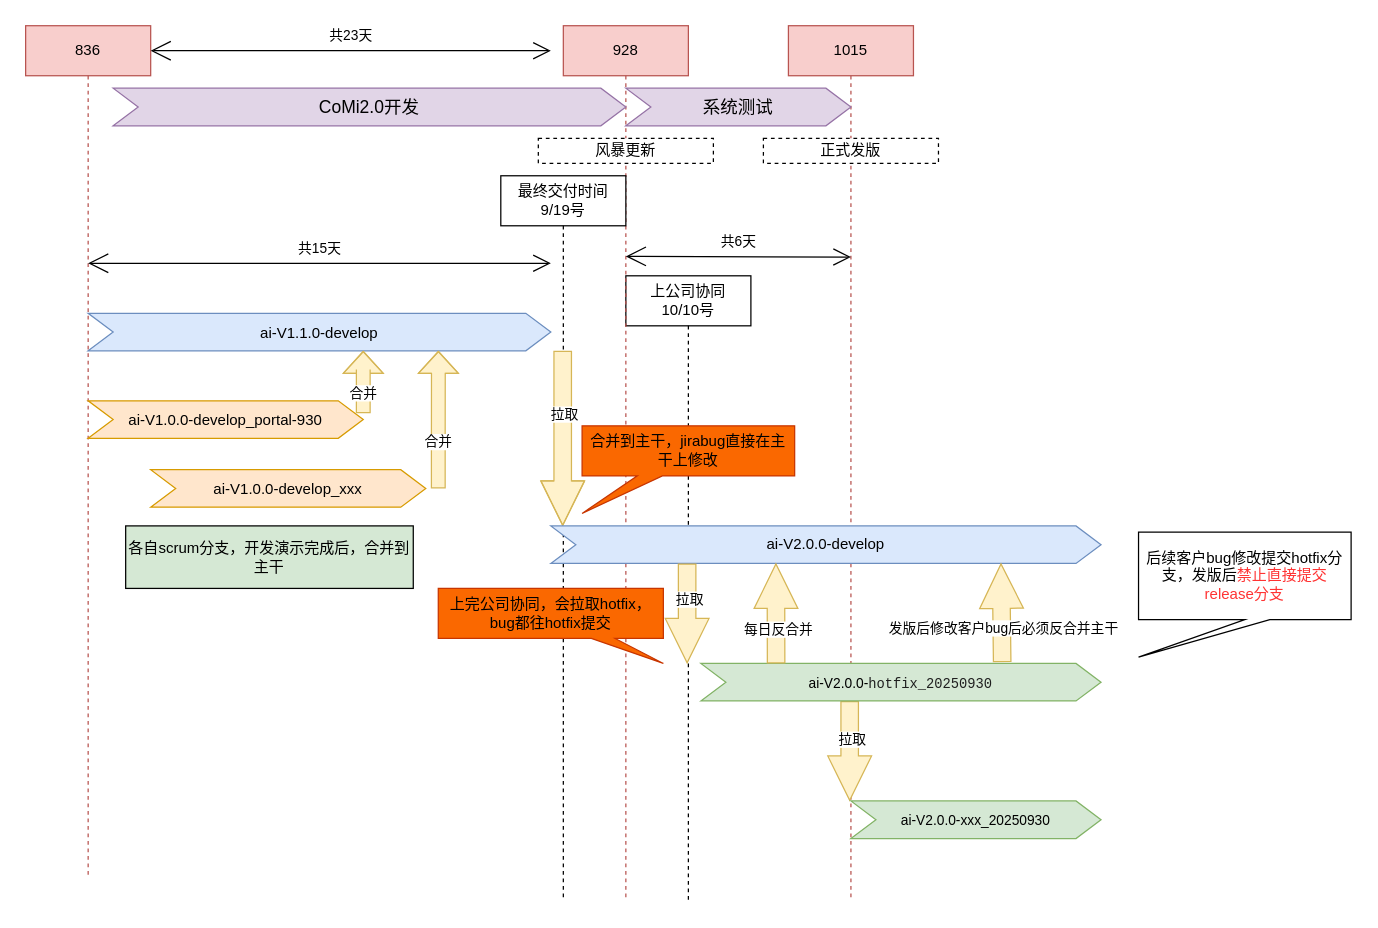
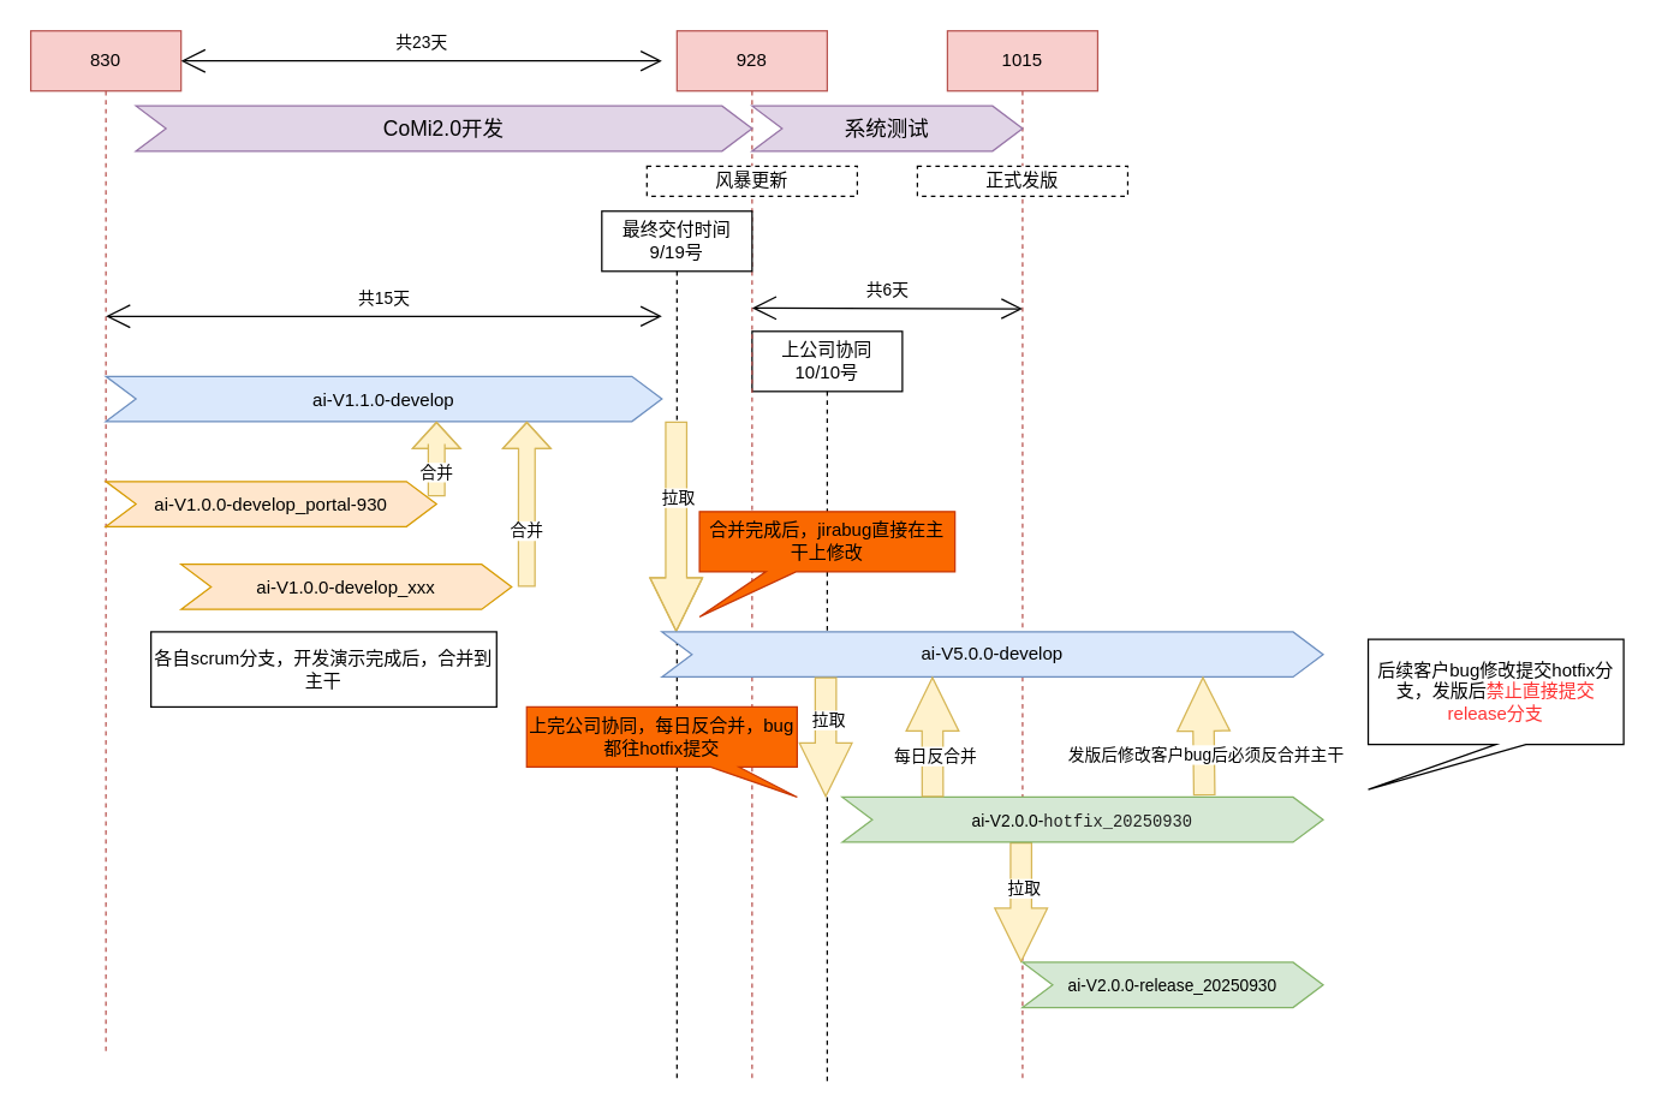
- <mxCell id="3" value="836" style="shape=umlLifeline;perimeter=lifelinePerimeter;whiteSpace=wrap;html=1;container=1;dropTarget=0;collapsible=0;recursiveResize=0;outlineConnect=0;portConstraint=eastwest;newEdgeStyle={&quot;curved&quot;:0,&quot;rounded&quot;:0};fillColor=#f8cecc;strokeColor=#b85450;" parent="1" vertex="1"><mxGeometry x="20" y="20" width="100" height="680" as="geometry" /></mxCell>
+ <mxCell id="3" value="830" style="shape=umlLifeline;perimeter=lifelinePerimeter;whiteSpace=wrap;html=1;container=1;dropTarget=0;collapsible=0;recursiveResize=0;outlineConnect=0;portConstraint=eastwest;newEdgeStyle={&quot;curved&quot;:0,&quot;rounded&quot;:0};fillColor=#f8cecc;strokeColor=#b85450;" parent="1" vertex="1"><mxGeometry x="20" y="20" width="100" height="680" as="geometry" /></mxCell>
- <mxCell id="34" value="合并到主干，jirabug直接在主干上修改" style="shape=callout;whiteSpace=wrap;html=1;perimeter=calloutPerimeter;position2=0;size=30;position=0.26;fillColor=#fa6800;fontColor=#000000;strokeColor=#C73500;" parent="1" vertex="1"><mxGeometry x="465" y="340" width="170" height="70" as="geometry" /></mxCell>
+ <mxCell id="34" value="合并完成后，jirabug直接在主干上修改" style="shape=callout;whiteSpace=wrap;html=1;perimeter=calloutPerimeter;position2=0;size=30;position=0.26;fillColor=#fa6800;fontColor=#000000;strokeColor=#C73500;" parent="1" vertex="1"><mxGeometry x="465" y="340" width="170" height="70" as="geometry" /></mxCell>
- <mxCell id="21" value="ai-V2.0.0-develop" style="html=1;shape=mxgraph.infographic.ribbonSimple;notch1=20;notch2=20;align=center;verticalAlign=middle;fontSize=12;fontStyle=0;fillColor=#dae8fc;whiteSpace=wrap;strokeColor=#6c8ebf;" parent="1" vertex="1"><mxGeometry x="440" y="420" width="440" height="30" as="geometry" /></mxCell>
+ <mxCell id="21" value="ai-V5.0.0-develop" style="html=1;shape=mxgraph.infographic.ribbonSimple;notch1=20;notch2=20;align=center;verticalAlign=middle;fontSize=12;fontStyle=0;fillColor=#dae8fc;whiteSpace=wrap;strokeColor=#6c8ebf;" parent="1" vertex="1"><mxGeometry x="440" y="420" width="440" height="30" as="geometry" /></mxCell>
- <mxCell id="26" value="各自scrum分支，开发演示完成后，合并到主干" style="rounded=0;whiteSpace=wrap;html=1;fillColor=#d5e8d4;" parent="1" vertex="1"><mxGeometry x="100" y="420" width="230" height="50" as="geometry" /></mxCell>
+ <mxCell id="26" value="各自scrum分支，开发演示完成后，合并到主干" style="rounded=0;whiteSpace=wrap;html=1;" parent="1" vertex="1"><mxGeometry x="100" y="420" width="230" height="50" as="geometry" /></mxCell>
- <mxCell id="35" value="上完公司协同，会拉取hotfix，bug都往hotfix提交" style="shape=callout;whiteSpace=wrap;html=1;perimeter=calloutPerimeter;position2=1;size=20;position=0.68;base=19;fillColor=#fa6800;fontColor=#000000;strokeColor=#C73500;" parent="1" vertex="1"><mxGeometry x="350" y="470" width="180" height="60" as="geometry" /></mxCell>
+ <mxCell id="35" value="上完公司协同，每日反合并，bug都往hotfix提交" style="shape=callout;whiteSpace=wrap;html=1;perimeter=calloutPerimeter;position2=1;size=20;position=0.68;base=19;fillColor=#fa6800;fontColor=#000000;strokeColor=#C73500;" parent="1" vertex="1"><mxGeometry x="350" y="470" width="180" height="60" as="geometry" /></mxCell>
- <mxCell id="24" value="&lt;span style=&quot;font-size: 11px;&quot;&gt;ai-V2.0.0-xxx_20250930&lt;/span&gt;" style="html=1;shape=mxgraph.infographic.ribbonSimple;notch1=20;notch2=20;align=center;verticalAlign=middle;fontSize=14;fontStyle=0;fillColor=#d5e8d4;whiteSpace=wrap;strokeColor=#82b366;" parent="1" vertex="1"><mxGeometry x="680" y="640" width="200" height="30" as="geometry" /></mxCell>
+ <mxCell id="24" value="&lt;span style=&quot;font-size: 11px;&quot;&gt;ai-V2.0.0-release_20250930&lt;/span&gt;" style="html=1;shape=mxgraph.infographic.ribbonSimple;notch1=20;notch2=20;align=center;verticalAlign=middle;fontSize=14;fontStyle=0;fillColor=#d5e8d4;whiteSpace=wrap;strokeColor=#82b366;" parent="1" vertex="1"><mxGeometry x="680" y="640" width="200" height="30" as="geometry" /></mxCell>
